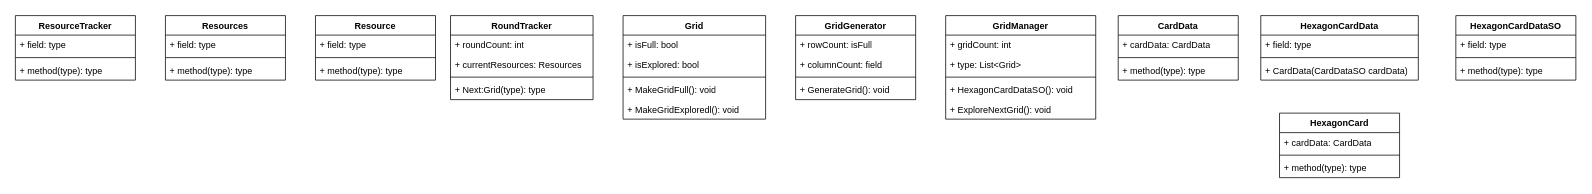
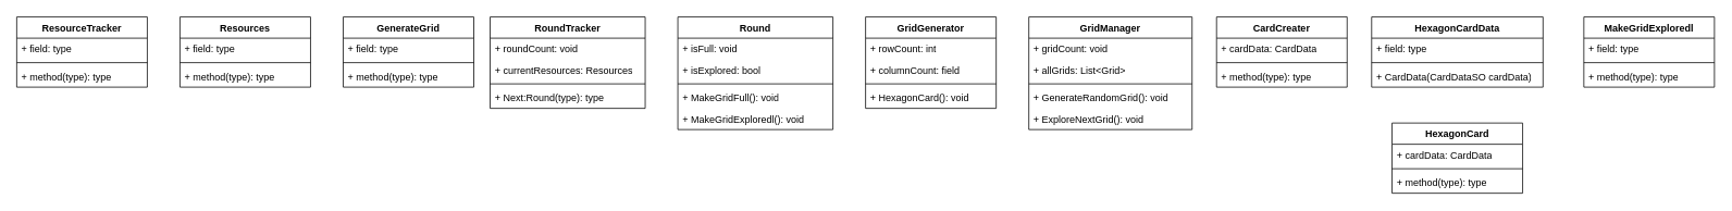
- <mxCell id="36" value="Resource" style="swimlane;fontStyle=1;align=center;verticalAlign=top;childLayout=stackLayout;horizontal=1;startSize=26;horizontalStack=0;resizeParent=1;resizeParentMax=0;resizeLast=0;collapsible=1;marginBottom=0;whiteSpace=wrap;html=1;" parent="1" vertex="1"><mxGeometry x="420" y="20" width="160" height="86" as="geometry" /></mxCell>
+ <mxCell id="36" value="GenerateGrid" style="swimlane;fontStyle=1;align=center;verticalAlign=top;childLayout=stackLayout;horizontal=1;startSize=26;horizontalStack=0;resizeParent=1;resizeParentMax=0;resizeLast=0;collapsible=1;marginBottom=0;whiteSpace=wrap;html=1;" parent="1" vertex="1"><mxGeometry x="420" y="20" width="160" height="86" as="geometry" /></mxCell>
- <mxCell id="25" value="Grid" style="swimlane;fontStyle=1;align=center;verticalAlign=top;childLayout=stackLayout;horizontal=1;startSize=26;horizontalStack=0;resizeParent=1;resizeParentMax=0;resizeLast=0;collapsible=1;marginBottom=0;whiteSpace=wrap;html=1;" parent="1" vertex="1"><mxGeometry x="830" y="20" width="190" height="138" as="geometry" /></mxCell>
+ <mxCell id="25" value="Round" style="swimlane;fontStyle=1;align=center;verticalAlign=top;childLayout=stackLayout;horizontal=1;startSize=26;horizontalStack=0;resizeParent=1;resizeParentMax=0;resizeLast=0;collapsible=1;marginBottom=0;whiteSpace=wrap;html=1;" parent="1" vertex="1"><mxGeometry x="830" y="20" width="190" height="138" as="geometry" /></mxCell>
- <mxCell id="48" value="CardData" style="swimlane;fontStyle=1;align=center;verticalAlign=top;childLayout=stackLayout;horizontal=1;startSize=26;horizontalStack=0;resizeParent=1;resizeParentMax=0;resizeLast=0;collapsible=1;marginBottom=0;whiteSpace=wrap;html=1;" vertex="1" parent="1"><mxGeometry x="1490" y="20" width="160" height="86" as="geometry" /></mxCell>
+ <mxCell id="48" value="CardCreater" style="swimlane;fontStyle=1;align=center;verticalAlign=top;childLayout=stackLayout;horizontal=1;startSize=26;horizontalStack=0;resizeParent=1;resizeParentMax=0;resizeLast=0;collapsible=1;marginBottom=0;whiteSpace=wrap;html=1;" vertex="1" parent="1"><mxGeometry x="1490" y="20" width="160" height="86" as="geometry" /></mxCell>
- <mxCell id="17" value="HexagonCardDataSO" style="swimlane;fontStyle=1;align=center;verticalAlign=top;childLayout=stackLayout;horizontal=1;startSize=26;horizontalStack=0;resizeParent=1;resizeParentMax=0;resizeLast=0;collapsible=1;marginBottom=0;whiteSpace=wrap;html=1;" parent="1" vertex="1"><mxGeometry x="1940" y="20" width="160" height="86" as="geometry" /></mxCell>
+ <mxCell id="17" value="MakeGridExploredl" style="swimlane;fontStyle=1;align=center;verticalAlign=top;childLayout=stackLayout;horizontal=1;startSize=26;horizontalStack=0;resizeParent=1;resizeParentMax=0;resizeLast=0;collapsible=1;marginBottom=0;whiteSpace=wrap;html=1;" parent="1" vertex="1"><mxGeometry x="1940" y="20" width="160" height="86" as="geometry" /></mxCell>
- <mxCell id="32" value="+ roundCount: int" style="text;strokeColor=none;fillColor=none;align=left;verticalAlign=top;spacingLeft=4;spacingRight=4;overflow=hidden;rotatable=0;points=[[0,0.5],[1,0.5]];portConstraint=eastwest;whiteSpace=wrap;html=1;" parent="31" vertex="1"><mxGeometry y="26" width="190" height="26" as="geometry" /></mxCell>
+ <mxCell id="32" value="+ roundCount: void" style="text;strokeColor=none;fillColor=none;align=left;verticalAlign=top;spacingLeft=4;spacingRight=4;overflow=hidden;rotatable=0;points=[[0,0.5],[1,0.5]];portConstraint=eastwest;whiteSpace=wrap;html=1;" parent="31" vertex="1"><mxGeometry y="26" width="190" height="26" as="geometry" /></mxCell>
- <mxCell id="26" value="+ isFull: bool" style="text;strokeColor=none;fillColor=none;align=left;verticalAlign=top;spacingLeft=4;spacingRight=4;overflow=hidden;rotatable=0;points=[[0,0.5],[1,0.5]];portConstraint=eastwest;whiteSpace=wrap;html=1;" parent="25" vertex="1"><mxGeometry y="26" width="190" height="26" as="geometry" /></mxCell>
+ <mxCell id="26" value="+ isFull: void" style="text;strokeColor=none;fillColor=none;align=left;verticalAlign=top;spacingLeft=4;spacingRight=4;overflow=hidden;rotatable=0;points=[[0,0.5],[1,0.5]];portConstraint=eastwest;whiteSpace=wrap;html=1;" parent="25" vertex="1"><mxGeometry y="26" width="190" height="26" as="geometry" /></mxCell>
- <mxCell id="3" value="+ rowCount: isFull" style="text;strokeColor=none;fillColor=none;align=left;verticalAlign=top;spacingLeft=4;spacingRight=4;overflow=hidden;rotatable=0;points=[[0,0.5],[1,0.5]];portConstraint=eastwest;whiteSpace=wrap;html=1;" parent="2" vertex="1"><mxGeometry y="26" width="160" height="26" as="geometry" /></mxCell>
+ <mxCell id="3" value="+ rowCount: int" style="text;strokeColor=none;fillColor=none;align=left;verticalAlign=top;spacingLeft=4;spacingRight=4;overflow=hidden;rotatable=0;points=[[0,0.5],[1,0.5]];portConstraint=eastwest;whiteSpace=wrap;html=1;" parent="2" vertex="1"><mxGeometry y="26" width="160" height="26" as="geometry" /></mxCell>
- <mxCell id="8" value="+ gridCount: int" style="text;strokeColor=none;fillColor=none;align=left;verticalAlign=top;spacingLeft=4;spacingRight=4;overflow=hidden;rotatable=0;points=[[0,0.5],[1,0.5]];portConstraint=eastwest;whiteSpace=wrap;html=1;" parent="7" vertex="1"><mxGeometry y="26" width="200" height="26" as="geometry" /></mxCell>
+ <mxCell id="8" value="+ gridCount: void" style="text;strokeColor=none;fillColor=none;align=left;verticalAlign=top;spacingLeft=4;spacingRight=4;overflow=hidden;rotatable=0;points=[[0,0.5],[1,0.5]];portConstraint=eastwest;whiteSpace=wrap;html=1;" parent="7" vertex="1"><mxGeometry y="26" width="200" height="26" as="geometry" /></mxCell>
- <mxCell id="9" value="+ type: List&amp;lt;Grid&amp;gt;" style="text;strokeColor=none;fillColor=none;align=left;verticalAlign=top;spacingLeft=4;spacingRight=4;overflow=hidden;rotatable=0;points=[[0,0.5],[1,0.5]];portConstraint=eastwest;whiteSpace=wrap;html=1;" parent="7" vertex="1"><mxGeometry y="52" width="200" height="26" as="geometry" /></mxCell>
+ <mxCell id="9" value="+ allGrids: List&amp;lt;Grid&amp;gt;" style="text;strokeColor=none;fillColor=none;align=left;verticalAlign=top;spacingLeft=4;spacingRight=4;overflow=hidden;rotatable=0;points=[[0,0.5],[1,0.5]];portConstraint=eastwest;whiteSpace=wrap;html=1;" parent="7" vertex="1"><mxGeometry y="52" width="200" height="26" as="geometry" /></mxCell>
- <mxCell id="35" value="+ Next:Grid(type): type" style="text;strokeColor=none;fillColor=none;align=left;verticalAlign=top;spacingLeft=4;spacingRight=4;overflow=hidden;rotatable=0;points=[[0,0.5],[1,0.5]];portConstraint=eastwest;whiteSpace=wrap;html=1;" parent="31" vertex="1"><mxGeometry y="86" width="190" height="26" as="geometry" /></mxCell>
+ <mxCell id="35" value="+ Next:Round(type): type" style="text;strokeColor=none;fillColor=none;align=left;verticalAlign=top;spacingLeft=4;spacingRight=4;overflow=hidden;rotatable=0;points=[[0,0.5],[1,0.5]];portConstraint=eastwest;whiteSpace=wrap;html=1;" parent="31" vertex="1"><mxGeometry y="86" width="190" height="26" as="geometry" /></mxCell>
- <mxCell id="6" value="+ GenerateGrid(): void" style="text;strokeColor=none;fillColor=none;align=left;verticalAlign=top;spacingLeft=4;spacingRight=4;overflow=hidden;rotatable=0;points=[[0,0.5],[1,0.5]];portConstraint=eastwest;whiteSpace=wrap;html=1;" parent="2" vertex="1"><mxGeometry y="86" width="160" height="26" as="geometry" /></mxCell>
+ <mxCell id="6" value="+ HexagonCard(): void" style="text;strokeColor=none;fillColor=none;align=left;verticalAlign=top;spacingLeft=4;spacingRight=4;overflow=hidden;rotatable=0;points=[[0,0.5],[1,0.5]];portConstraint=eastwest;whiteSpace=wrap;html=1;" parent="2" vertex="1"><mxGeometry y="86" width="160" height="26" as="geometry" /></mxCell>
- <mxCell id="11" value="+ HexagonCardDataSO(): void" style="text;strokeColor=none;fillColor=none;align=left;verticalAlign=top;spacingLeft=4;spacingRight=4;overflow=hidden;rotatable=0;points=[[0,0.5],[1,0.5]];portConstraint=eastwest;whiteSpace=wrap;html=1;" parent="7" vertex="1"><mxGeometry y="86" width="200" height="26" as="geometry" /></mxCell>
+ <mxCell id="11" value="+ GenerateRandomGrid(): void" style="text;strokeColor=none;fillColor=none;align=left;verticalAlign=top;spacingLeft=4;spacingRight=4;overflow=hidden;rotatable=0;points=[[0,0.5],[1,0.5]];portConstraint=eastwest;whiteSpace=wrap;html=1;" parent="7" vertex="1"><mxGeometry y="86" width="200" height="26" as="geometry" /></mxCell>
